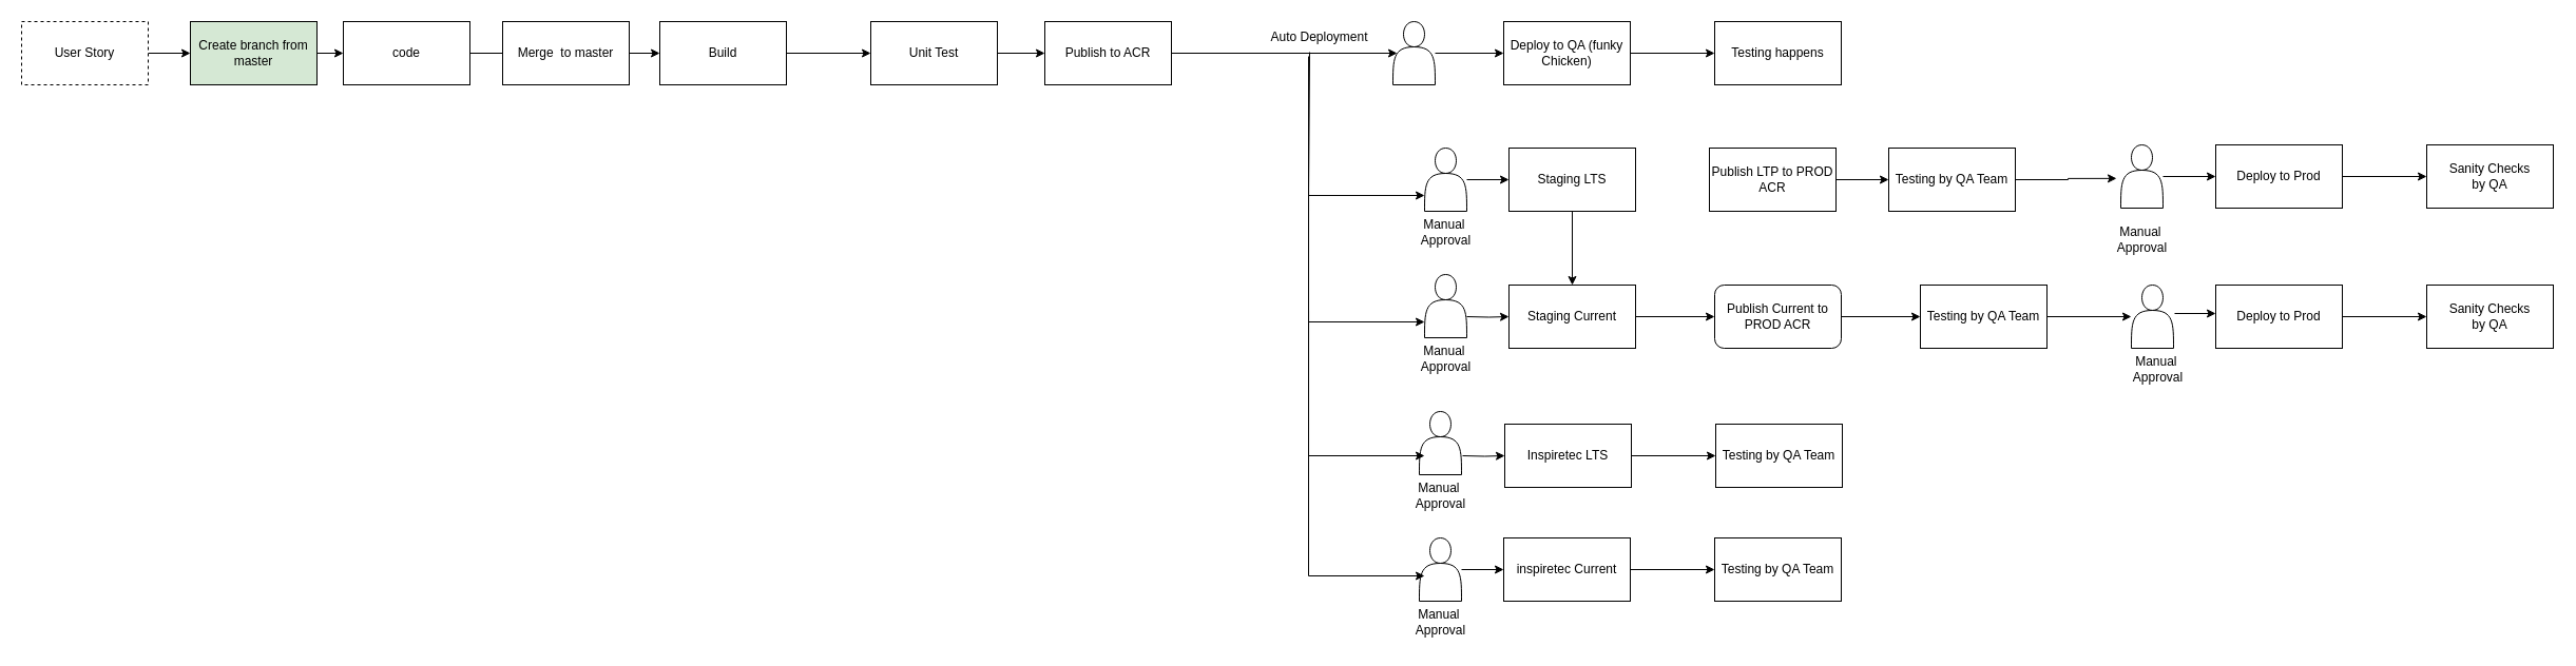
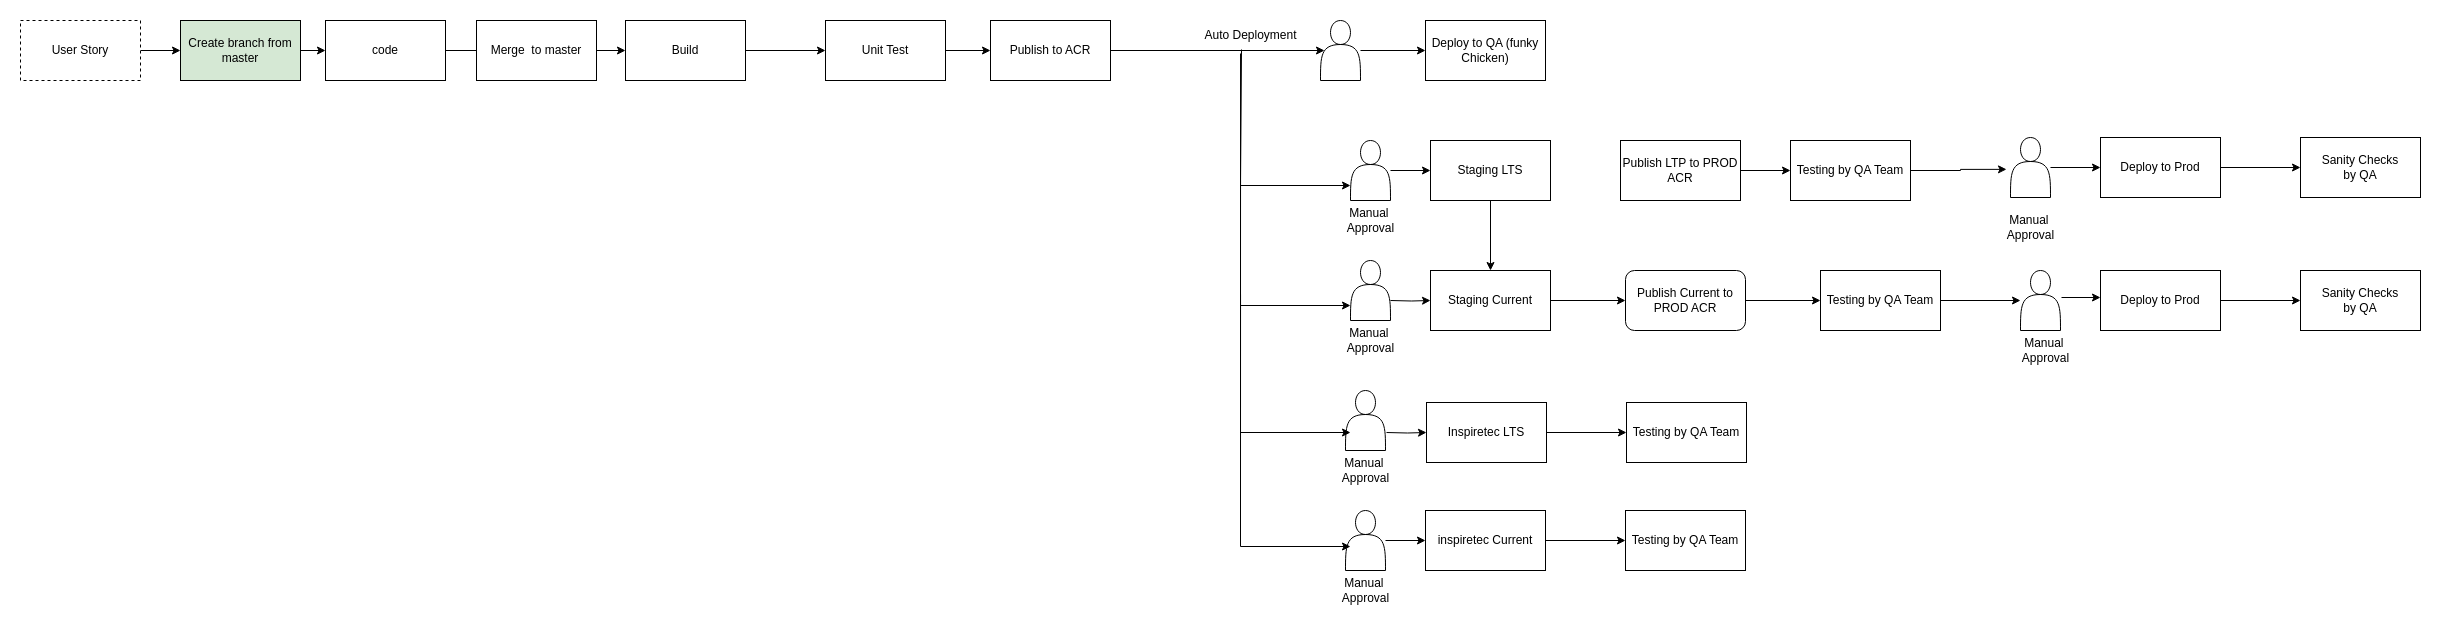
- <mxCell id="12" value="" style="edgeStyle=orthogonalEdgeStyle;rounded=0;orthogonalLoop=1;jettySize=auto;html=1;" parent="1" source="13" target="57" edge="1"><mxGeometry relative="1" as="geometry" /></mxCell>
- <mxCell id="57" value="Testing happens" style="whiteSpace=wrap;html=1;" parent="1" vertex="1"><mxGeometry x="1625" y="20" width="120" height="60" as="geometry" /></mxCell>
